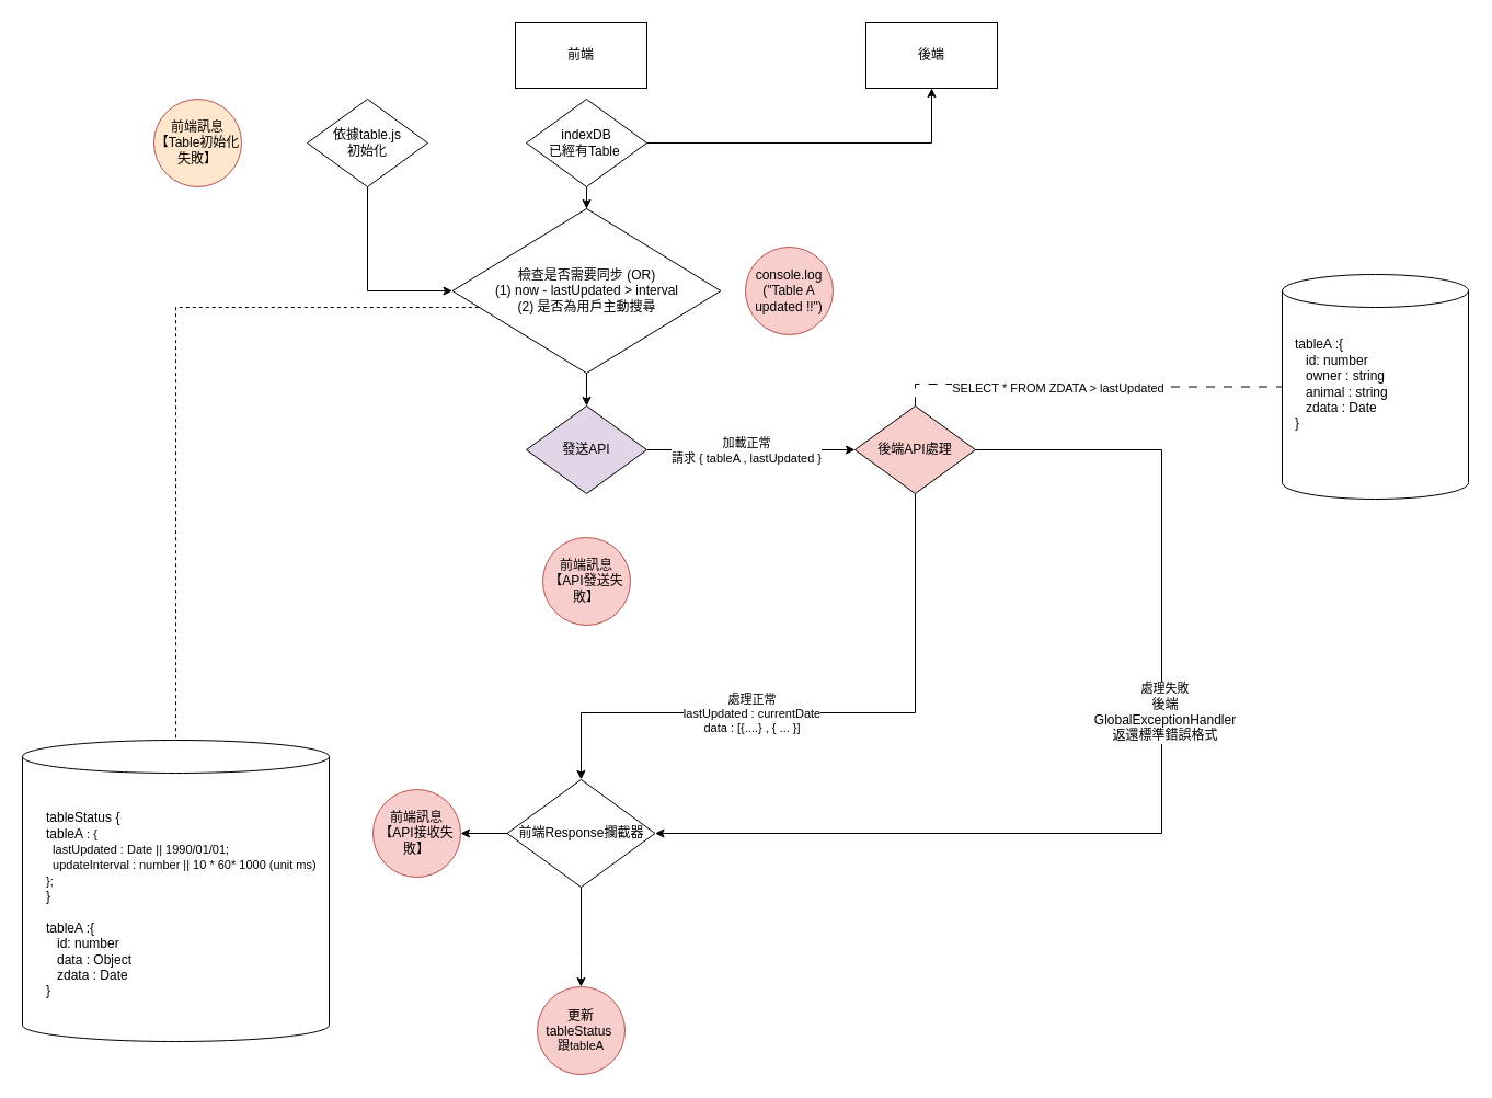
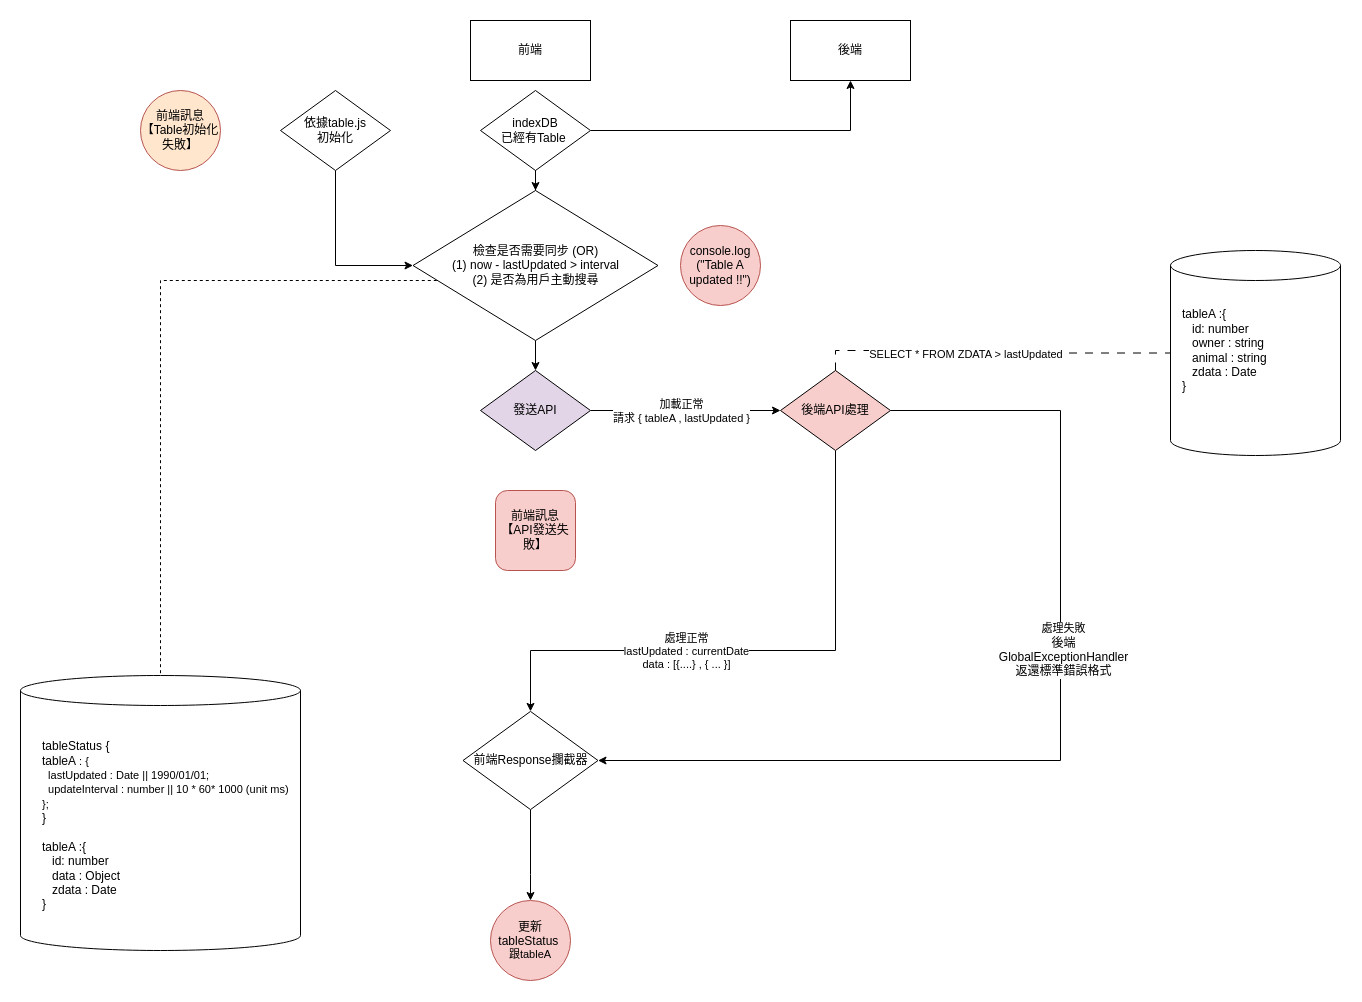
- <mxCell id="24" value="前端訊息&lt;br&gt;【API發送失敗】" style="ellipse;whiteSpace=wrap;html=1;aspect=fixed;fillColor=#f8cecc;strokeColor=#b85450;" parent="1" vertex="1"><mxGeometry x="495" y="490" width="80" height="80" as="geometry" /></mxCell>
+ <mxCell id="24" value="前端訊息&lt;br&gt;【API發送失敗】" style="whiteSpace=wrap;html=1;aspect=fixed;fillColor=#f8cecc;strokeColor=#b85450;rounded=1;" parent="1" vertex="1"><mxGeometry x="495" y="490" width="80" height="80" as="geometry" /></mxCell>
- <mxCell id="30" value="前端訊息&lt;br&gt;【API接收失敗】" style="ellipse;whiteSpace=wrap;html=1;aspect=fixed;fillColor=#f8cecc;strokeColor=#b85450;" parent="1" vertex="1"><mxGeometry x="340" y="720" width="80" height="80" as="geometry" /></mxCell>
- <mxCell id="29" value="" style="edgeStyle=orthogonalEdgeStyle;rounded=0;orthogonalLoop=1;jettySize=auto;html=1;entryX=1;entryY=0.5;entryDx=0;entryDy=0;" parent="1" source="16" target="30" edge="1"><mxGeometry relative="1" as="geometry"><mxPoint x="301" y="760" as="targetPoint" /><mxPoint x="463" y="760" as="sourcePoint" /></mxGeometry></mxCell>
